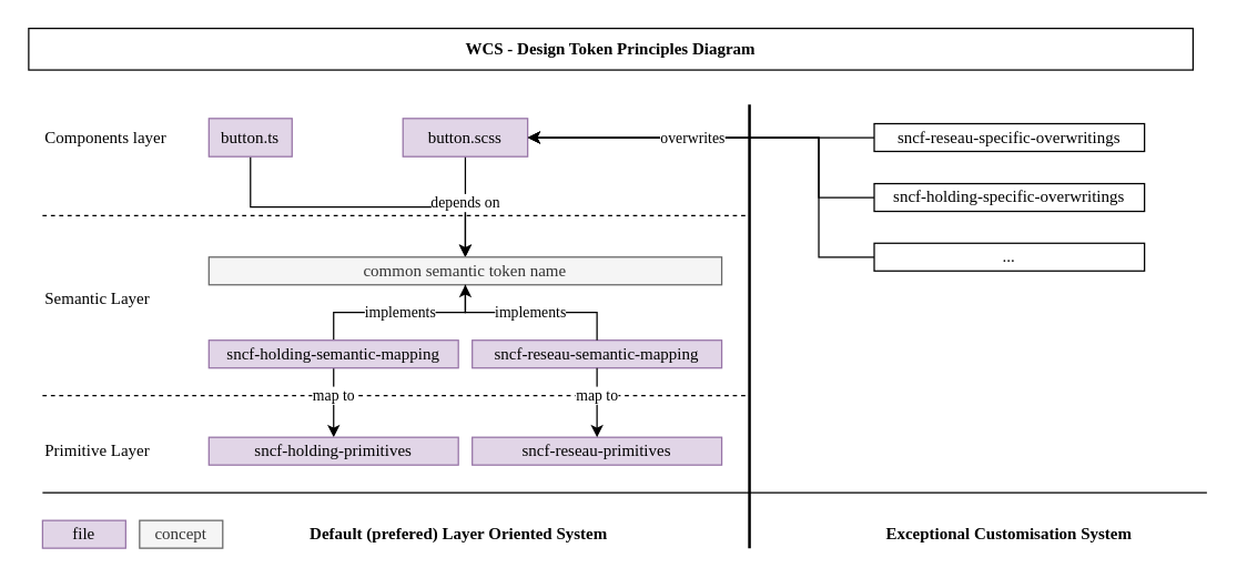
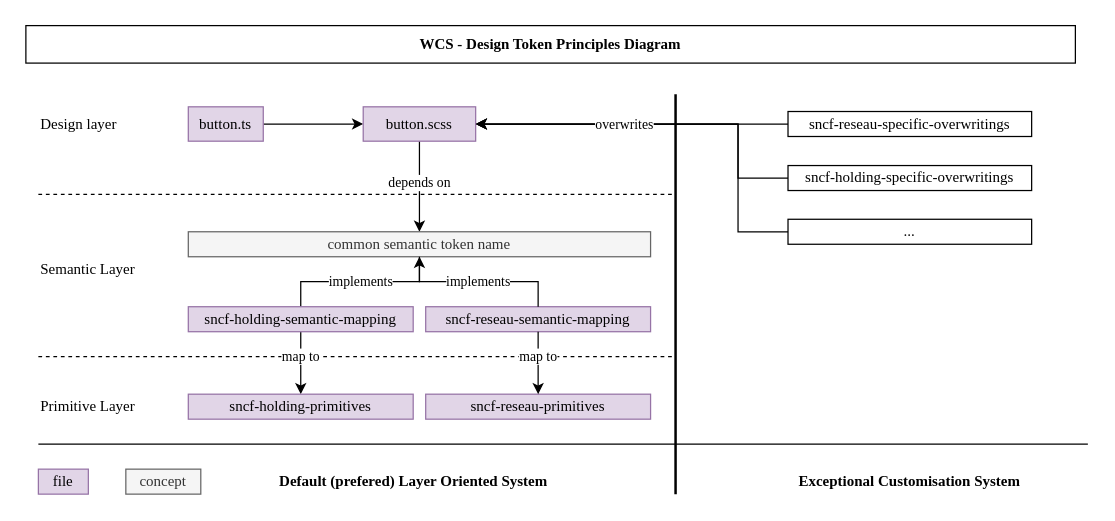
- <mxCell id="5" value="Components layer" style="text;html=1;strokeColor=none;fillColor=none;align=left;verticalAlign=middle;whiteSpace=wrap;rounded=0;fontFamily=Avenir Medium;fontSource=https%3A%2F%2Fwcs.dev.sncf%2Favenir-medium.woff;" vertex="1" parent="1"><mxGeometry x="30" y="85" width="110" height="27.5" as="geometry" /></mxCell>
+ <mxCell id="5" value="Design layer" style="text;html=1;strokeColor=none;fillColor=none;align=left;verticalAlign=middle;whiteSpace=wrap;rounded=0;fontFamily=Avenir Medium;fontSource=https%3A%2F%2Fwcs.dev.sncf%2Favenir-medium.woff;" vertex="1" parent="1"><mxGeometry x="30" y="85" width="110" height="27.5" as="geometry" /></mxCell>
- <mxCell id="6" style="edgeStyle=orthogonalEdgeStyle;rounded=0;orthogonalLoop=1;jettySize=auto;html=1;fontFamily=Avenir Medium;fontSource=https%3A%2F%2Fwcs.dev.sncf%2Favenir-medium.woff;" edge="1" parent="1" source="7" target="11"><mxGeometry relative="1" as="geometry" /></mxCell>
+ <mxCell id="6" style="edgeStyle=orthogonalEdgeStyle;rounded=0;orthogonalLoop=1;jettySize=auto;html=1;entryX=0;entryY=0.5;entryDx=0;entryDy=0;fontFamily=Avenir Medium;fontSource=https%3A%2F%2Fwcs.dev.sncf%2Favenir-medium.woff;" edge="1" parent="1" source="7" target="9"><mxGeometry relative="1" as="geometry" /></mxCell>
- <mxCell id="18" value="file" style="rounded=0;whiteSpace=wrap;html=1;fillColor=#e1d5e7;strokeColor=#9673a6;fontFamily=Avenir Medium;fontSource=https%3A%2F%2Fwcs.dev.sncf%2Favenir-medium.woff;" vertex="1" parent="1"><mxGeometry x="30" y="375" width="60" height="20" as="geometry" /></mxCell>
+ <mxCell id="18" value="file" style="rounded=0;whiteSpace=wrap;html=1;fillColor=#e1d5e7;strokeColor=#9673a6;fontFamily=Avenir Medium;fontSource=https%3A%2F%2Fwcs.dev.sncf%2Favenir-medium.woff;" vertex="1" parent="1"><mxGeometry x="30" y="375" width="40" height="20" as="geometry" /></mxCell>
